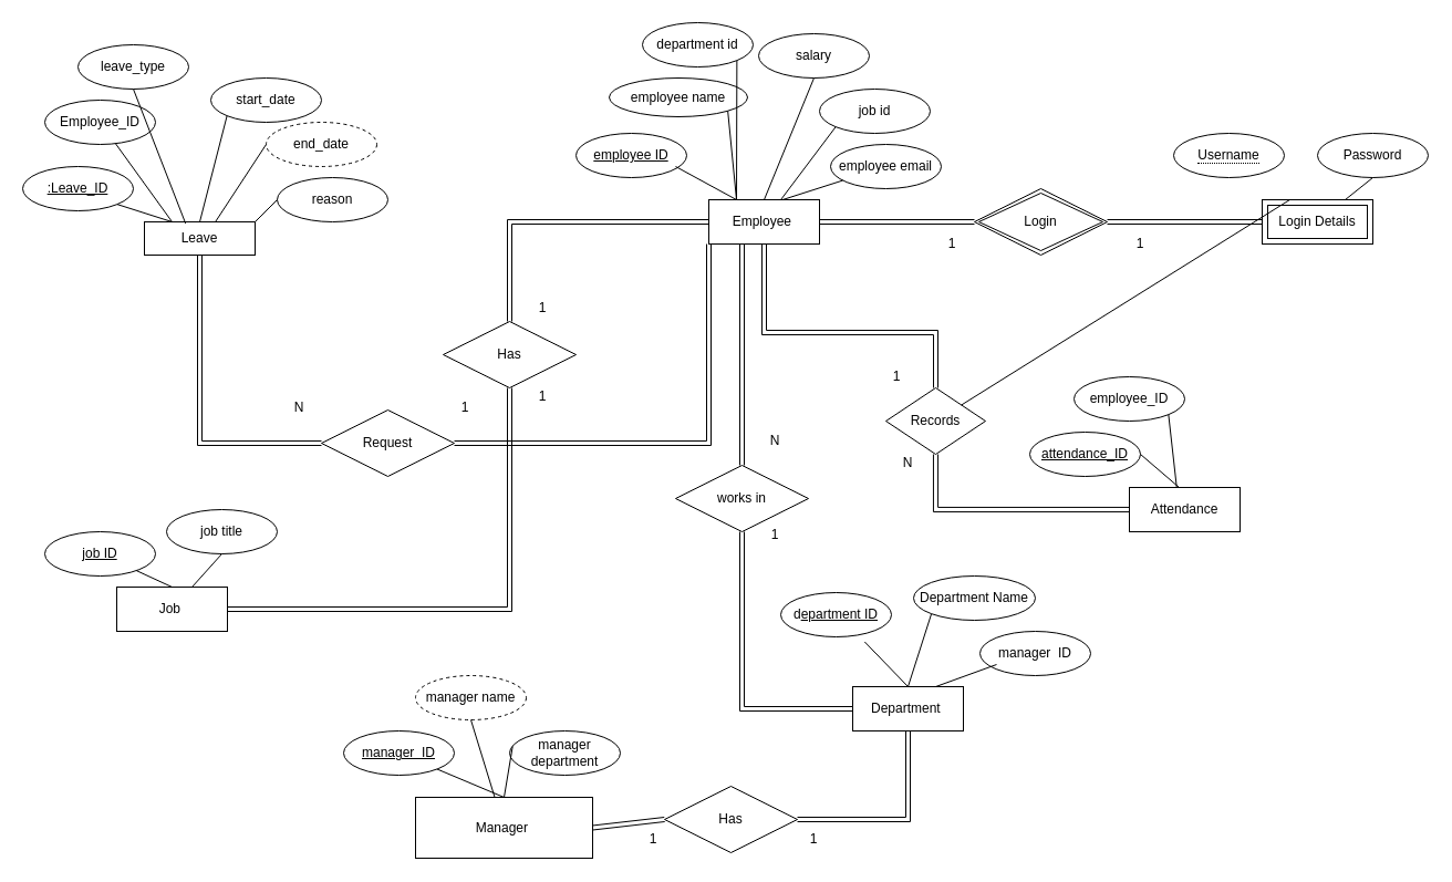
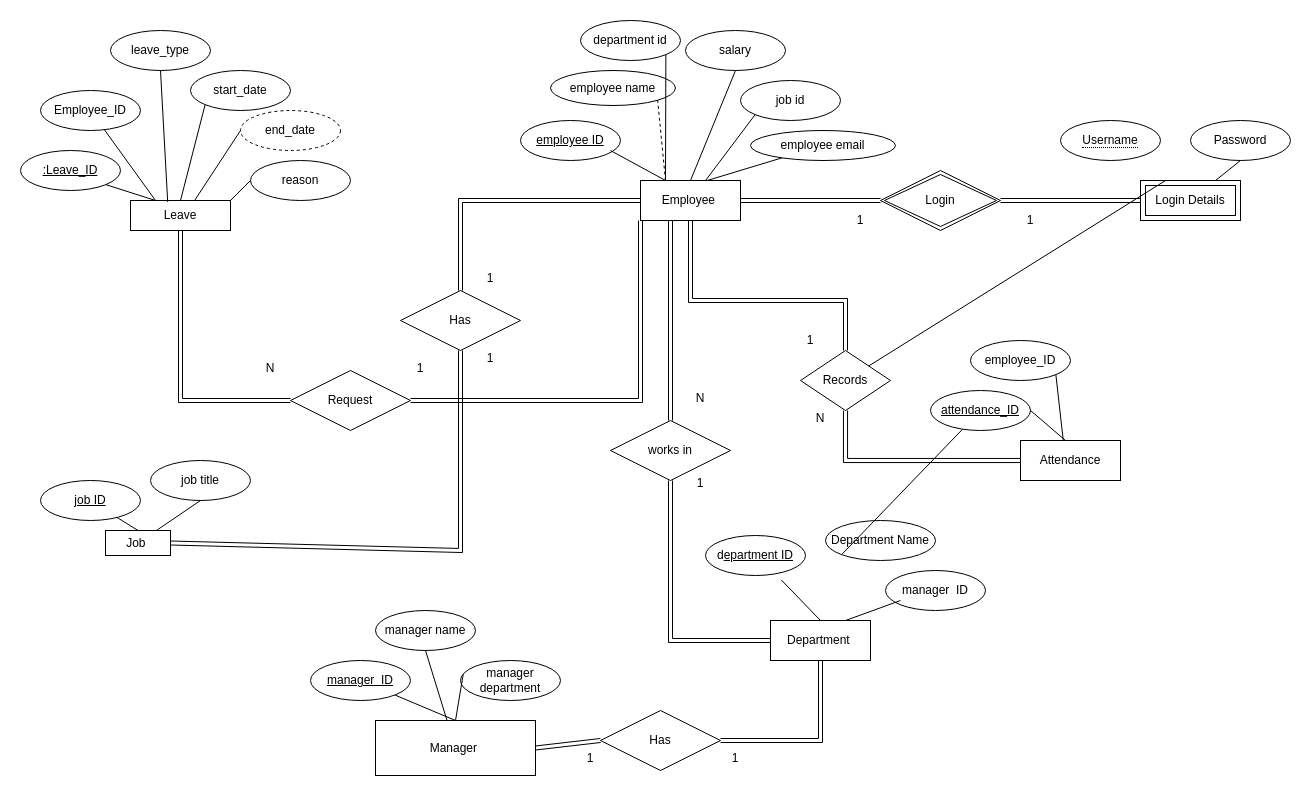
- <mxCell id="20" value="leave_type" style="ellipse;whiteSpace=wrap;html=1;align=center;" parent="1" vertex="1"><mxGeometry x="70" y="40" width="100" height="40" as="geometry" /></mxCell>
+ <mxCell id="20" value="leave_type" style="ellipse;whiteSpace=wrap;html=1;align=center;" parent="1" vertex="1"><mxGeometry x="110" y="30" width="100" height="40" as="geometry" /></mxCell>
- <mxCell id="12" value="" style="endArrow=none;html=1;rounded=0;entryX=1;entryY=1;entryDx=0;entryDy=0;exitX=0.25;exitY=0;exitDx=0;exitDy=0;" parent="1" source="2" target="9" edge="1"><mxGeometry relative="1" as="geometry"><mxPoint x="660" y="190" as="sourcePoint" /><mxPoint x="790" y="270" as="targetPoint" /></mxGeometry></mxCell>
+ <mxCell id="12" value="" style="endArrow=none;html=1;rounded=0;entryX=1;entryY=1;entryDx=0;entryDy=0;exitX=0.25;exitY=0;exitDx=0;exitDy=0;dashed=1;" parent="1" source="2" target="9" edge="1"><mxGeometry relative="1" as="geometry"><mxPoint x="660" y="190" as="sourcePoint" /><mxPoint x="790" y="270" as="targetPoint" /></mxGeometry></mxCell>
- <mxCell id="7" value="employee email" style="ellipse;whiteSpace=wrap;html=1;align=center;" parent="1" vertex="1"><mxGeometry x="750" y="130" width="100" height="40" as="geometry" /></mxCell>
+ <mxCell id="7" value="employee email" style="ellipse;whiteSpace=wrap;html=1;align=center;" parent="1" vertex="1"><mxGeometry x="750" y="130" width="145" height="30" as="geometry" /></mxCell>
- <mxCell id="3" value="Job&amp;nbsp;" style="whiteSpace=wrap;html=1;align=center;" parent="1" vertex="1"><mxGeometry x="105" y="530" width="100" height="40" as="geometry" /></mxCell>
+ <mxCell id="3" value="Job&amp;nbsp;" style="whiteSpace=wrap;html=1;align=center;" parent="1" vertex="1"><mxGeometry x="105" y="530" width="65" height="25" as="geometry" /></mxCell>
- <mxCell id="30" value="" style="endArrow=none;html=1;rounded=0;exitX=0;exitY=1;exitDx=0;exitDy=0;entryX=0.5;entryY=0;entryDx=0;entryDy=0;" parent="1" source="29" target="27" edge="1"><mxGeometry relative="1" as="geometry"><mxPoint x="865" y="570" as="sourcePoint" /><mxPoint x="945" y="310" as="targetPoint" /></mxGeometry></mxCell>
+ <mxCell id="30" value="" style="endArrow=none;html=1;rounded=0;exitX=0;exitY=1;exitDx=0;exitDy=0;" parent="1" source="29" target="33" edge="1"><mxGeometry relative="1" as="geometry"><mxPoint x="865" y="570" as="sourcePoint" /><mxPoint x="945" y="310" as="targetPoint" /></mxGeometry></mxCell>
- <mxCell id="42" value="manager name" style="ellipse;whiteSpace=wrap;html=1;align=center;dashed=1;" parent="1" vertex="1"><mxGeometry x="375" y="610" width="100" height="40" as="geometry" /></mxCell>
+ <mxCell id="42" value="manager name" style="ellipse;whiteSpace=wrap;html=1;align=center;" parent="1" vertex="1"><mxGeometry x="375" y="610" width="100" height="40" as="geometry" /></mxCell>
